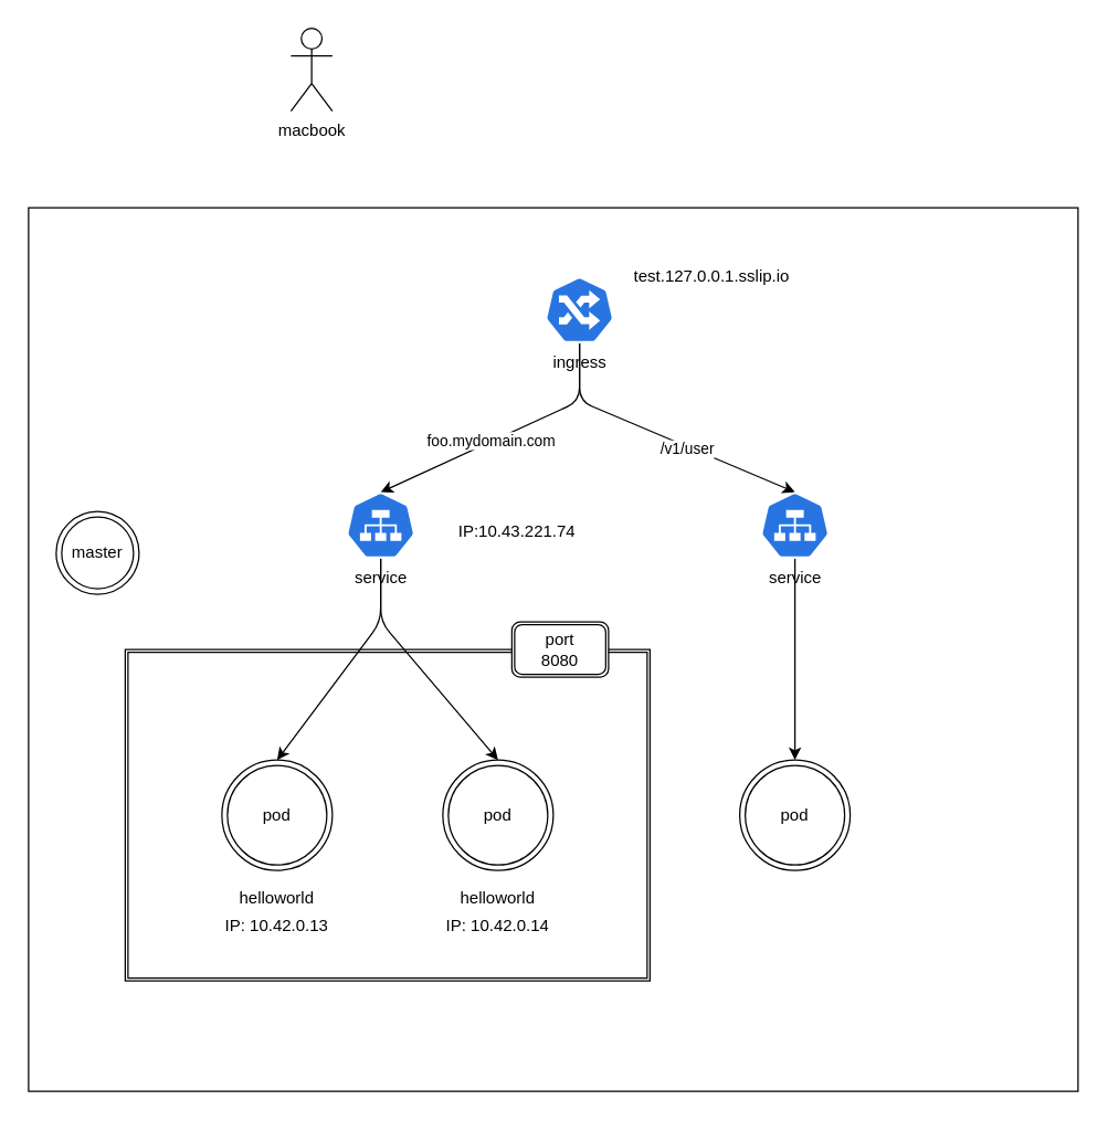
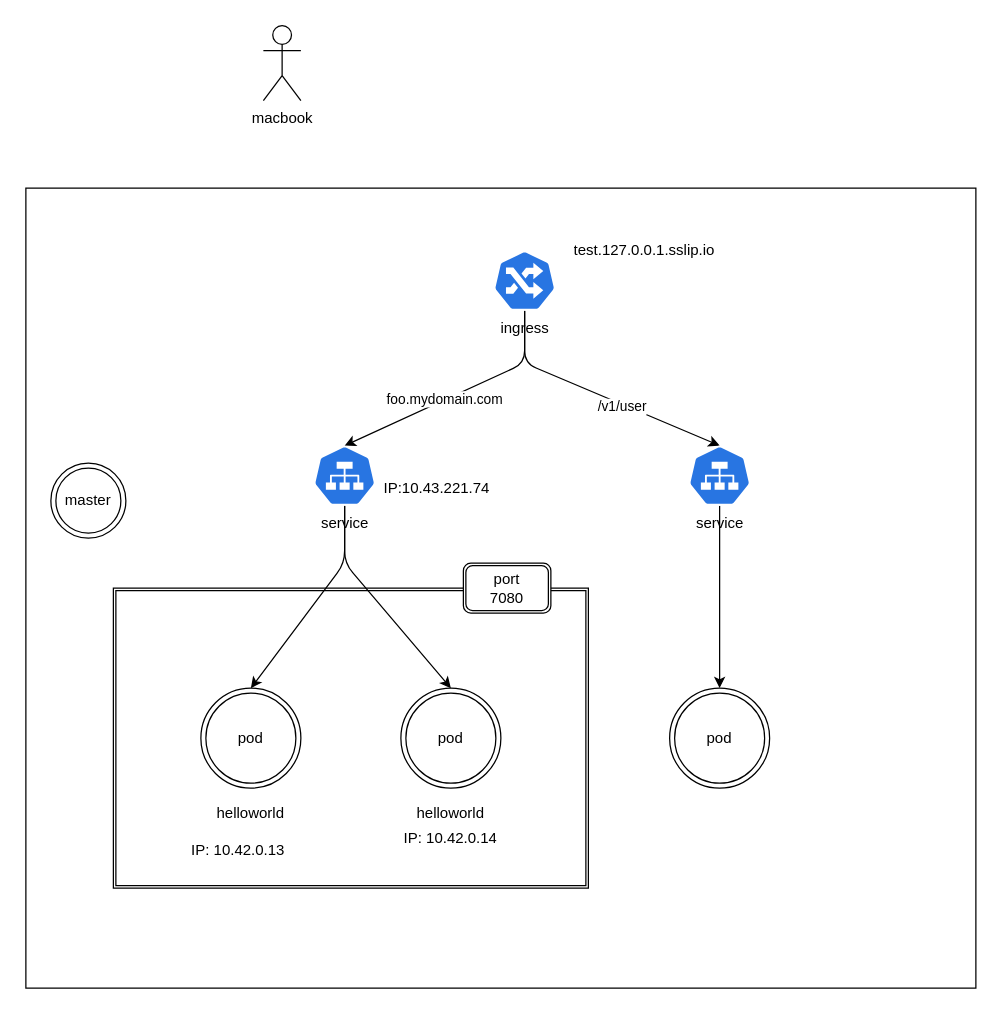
- <mxCell id="15" value="IP:10.43.221.74" style="text;html=1;strokeColor=none;fillColor=none;align=center;verticalAlign=middle;whiteSpace=wrap;overflow=hidden;" parent="1" vertex="1"><mxGeometry x="329" y="375" width="90" height="20" as="geometry" /></mxCell>
+ <mxCell id="15" value="IP:10.43.221.74" style="text;html=1;strokeColor=none;fillColor=none;align=center;verticalAlign=middle;whiteSpace=wrap;overflow=hidden;" parent="1" vertex="1"><mxGeometry x="304" y="380" width="90" height="20" as="geometry" /></mxCell>
- <mxCell id="8" value="port&lt;br&gt;8080" style="shape=ext;double=1;rounded=1;whiteSpace=wrap;html=1;" parent="1" vertex="1"><mxGeometry x="370" y="450" width="70" height="40" as="geometry" /></mxCell>
+ <mxCell id="8" value="port&lt;br&gt;7080" style="shape=ext;double=1;rounded=1;whiteSpace=wrap;html=1;" parent="1" vertex="1"><mxGeometry x="370" y="450" width="70" height="40" as="geometry" /></mxCell>
- <mxCell id="10" value="IP:&amp;nbsp;10.42.0.13" style="text;html=1;strokeColor=none;fillColor=none;align=center;verticalAlign=middle;whiteSpace=wrap;overflow=hidden;" parent="1" vertex="1"><mxGeometry x="160" y="660" width="80" height="20" as="geometry" /></mxCell>
+ <mxCell id="10" value="IP:&amp;nbsp;10.42.0.13" style="text;html=1;strokeColor=none;fillColor=none;align=center;verticalAlign=middle;whiteSpace=wrap;overflow=hidden;" parent="1" vertex="1"><mxGeometry x="150" y="670" width="80" height="20" as="geometry" /></mxCell>
